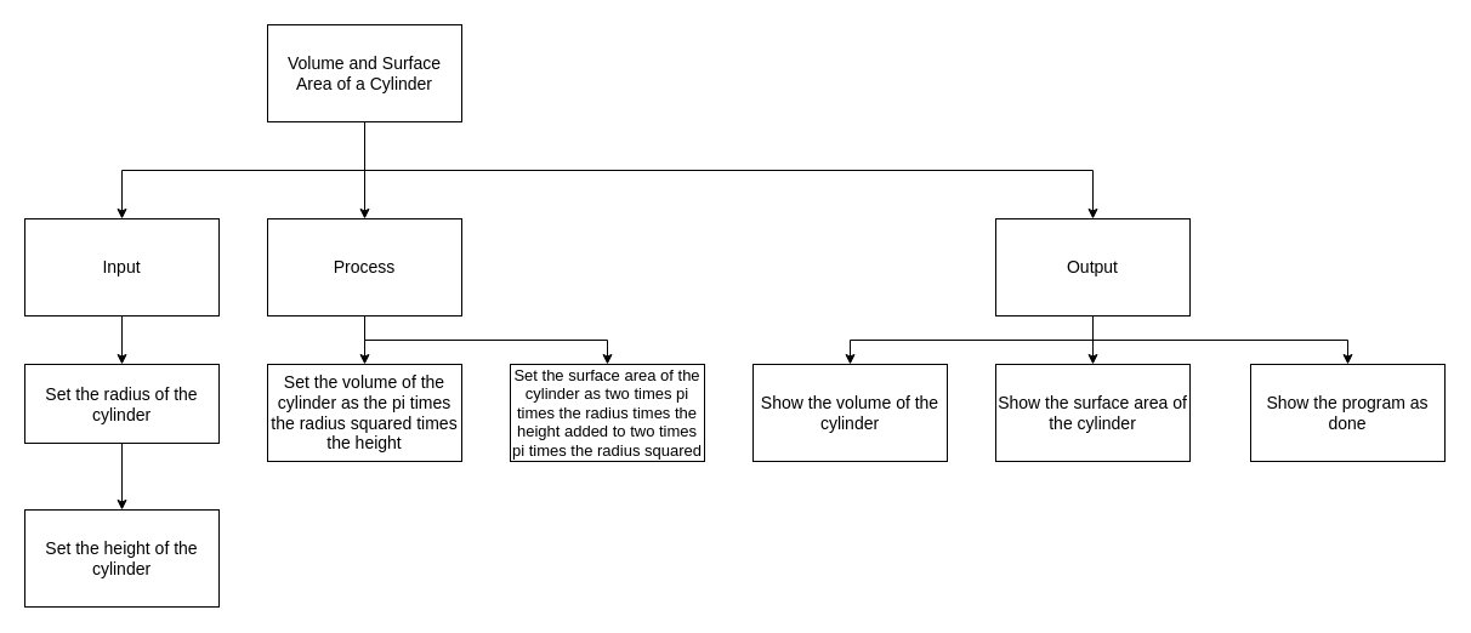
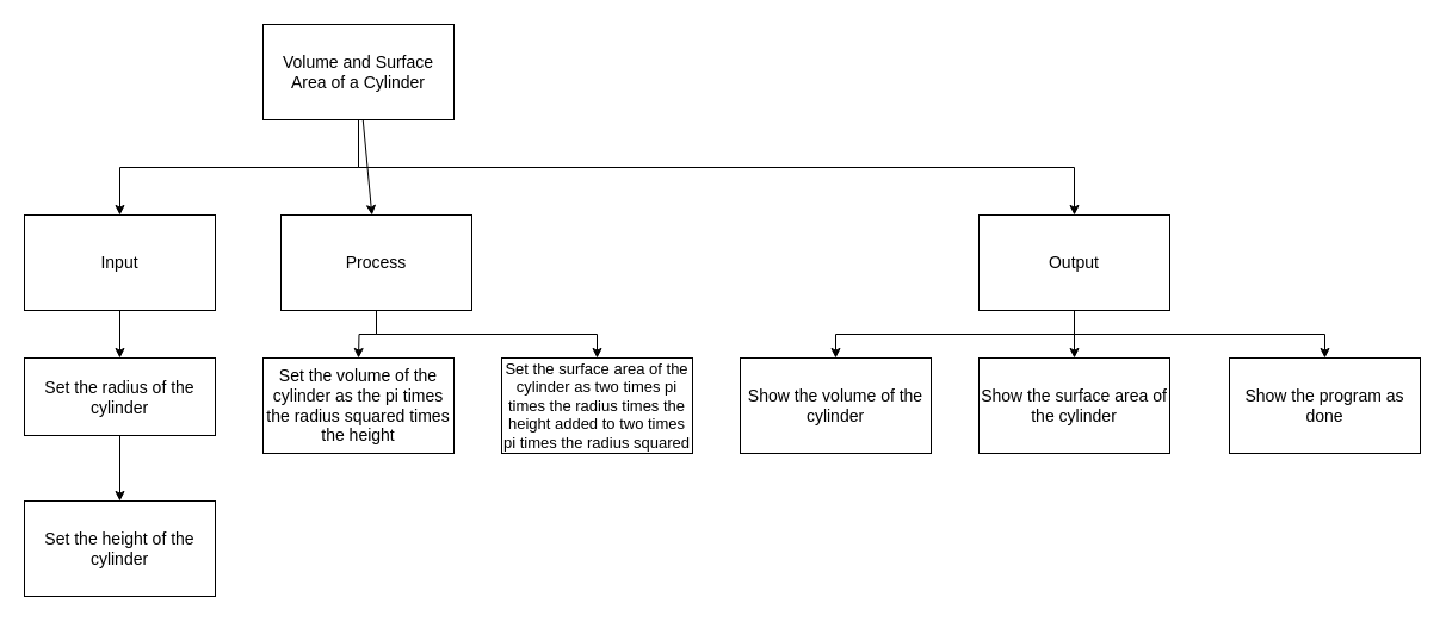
- <mxCell id="8" value="Process" style="rounded=0;whiteSpace=wrap;html=1;fontSize=14;" parent="1" vertex="1"><mxGeometry x="220" y="180" width="160" height="80" as="geometry" /></mxCell>
+ <mxCell id="8" value="Process" style="rounded=0;whiteSpace=wrap;html=1;fontSize=14;" parent="1" vertex="1"><mxGeometry x="235" y="180" width="160" height="80" as="geometry" /></mxCell>
